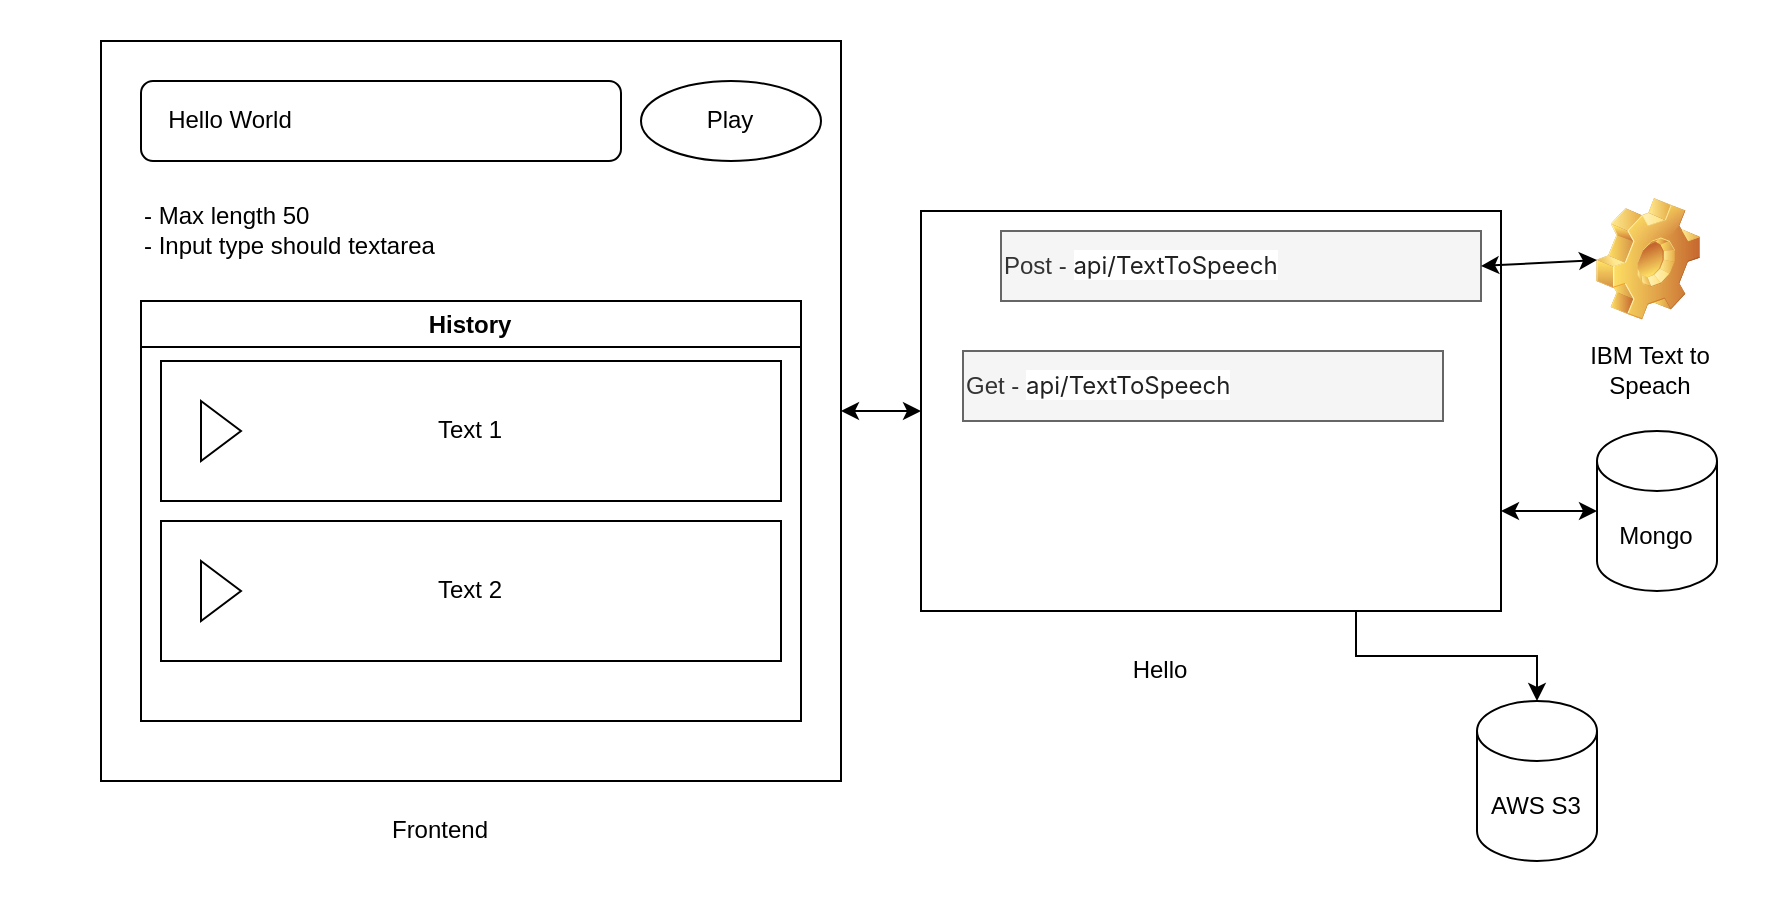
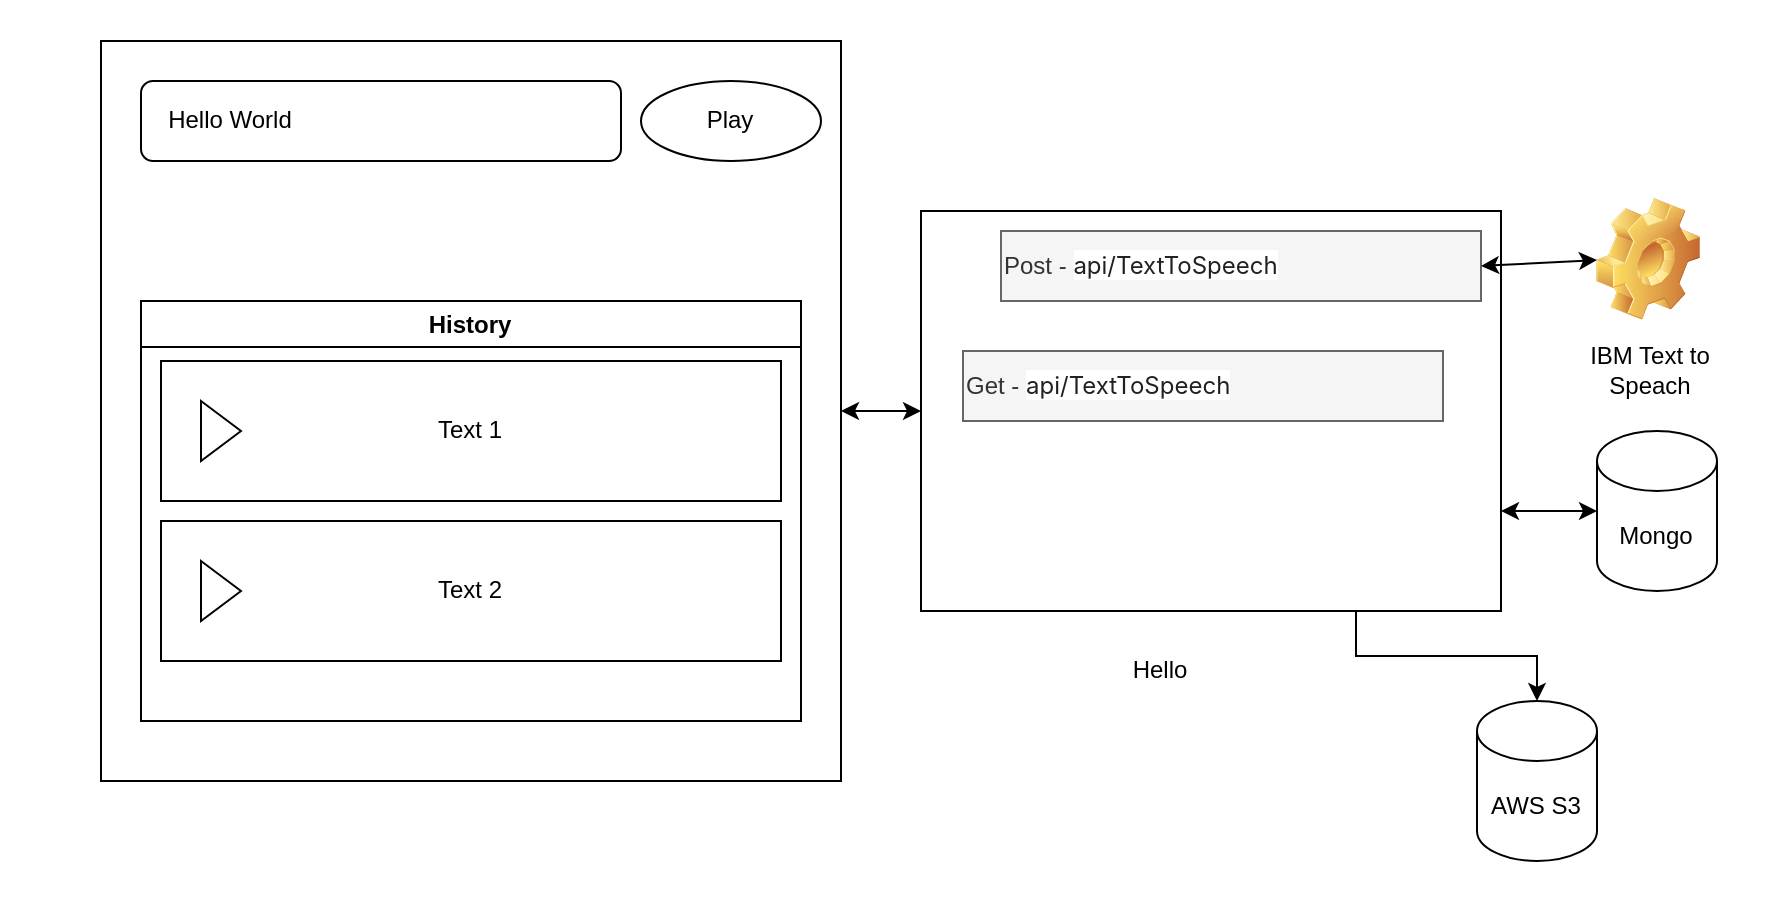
- <mxCell id="6" value="- Max length 50&lt;br&gt;&lt;div&gt;&lt;span&gt;- Input type should textarea&lt;/span&gt;&lt;/div&gt;" style="text;html=1;strokeColor=none;fillColor=none;align=left;verticalAlign=middle;whiteSpace=wrap;rounded=0;" parent="1" vertex="1"><mxGeometry x="70" y="100" width="280" height="30" as="geometry" /></mxCell>
- <mxCell id="10" value="Frontend" style="text;html=1;strokeColor=none;fillColor=none;align=center;verticalAlign=middle;whiteSpace=wrap;rounded=0;" parent="1" vertex="1"><mxGeometry x="190" y="400" width="60" height="30" as="geometry" /></mxCell>
